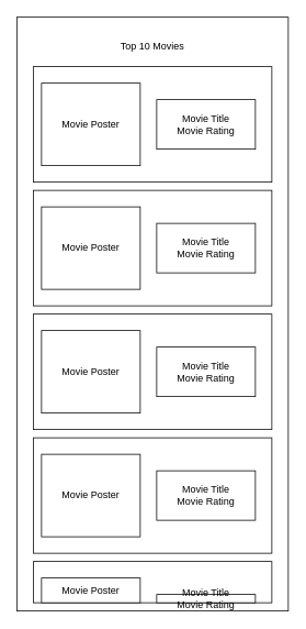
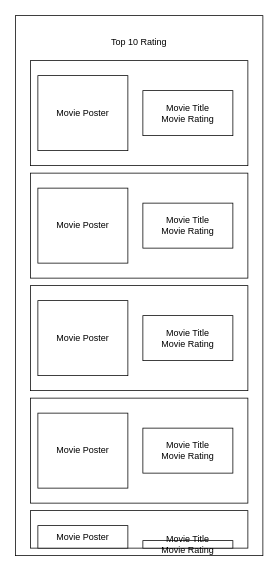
- <mxCell id="18" value="Top 10 Movies" style="text;html=1;align=center;verticalAlign=middle;whiteSpace=wrap;rounded=0;" vertex="1" parent="1"><mxGeometry x="110" y="40" width="150" height="30" as="geometry" /></mxCell>
+ <mxCell id="18" value="Top 10 Rating" style="text;html=1;align=center;verticalAlign=middle;whiteSpace=wrap;rounded=0;" vertex="1" parent="1"><mxGeometry x="110" y="40" width="150" height="30" as="geometry" /></mxCell>
